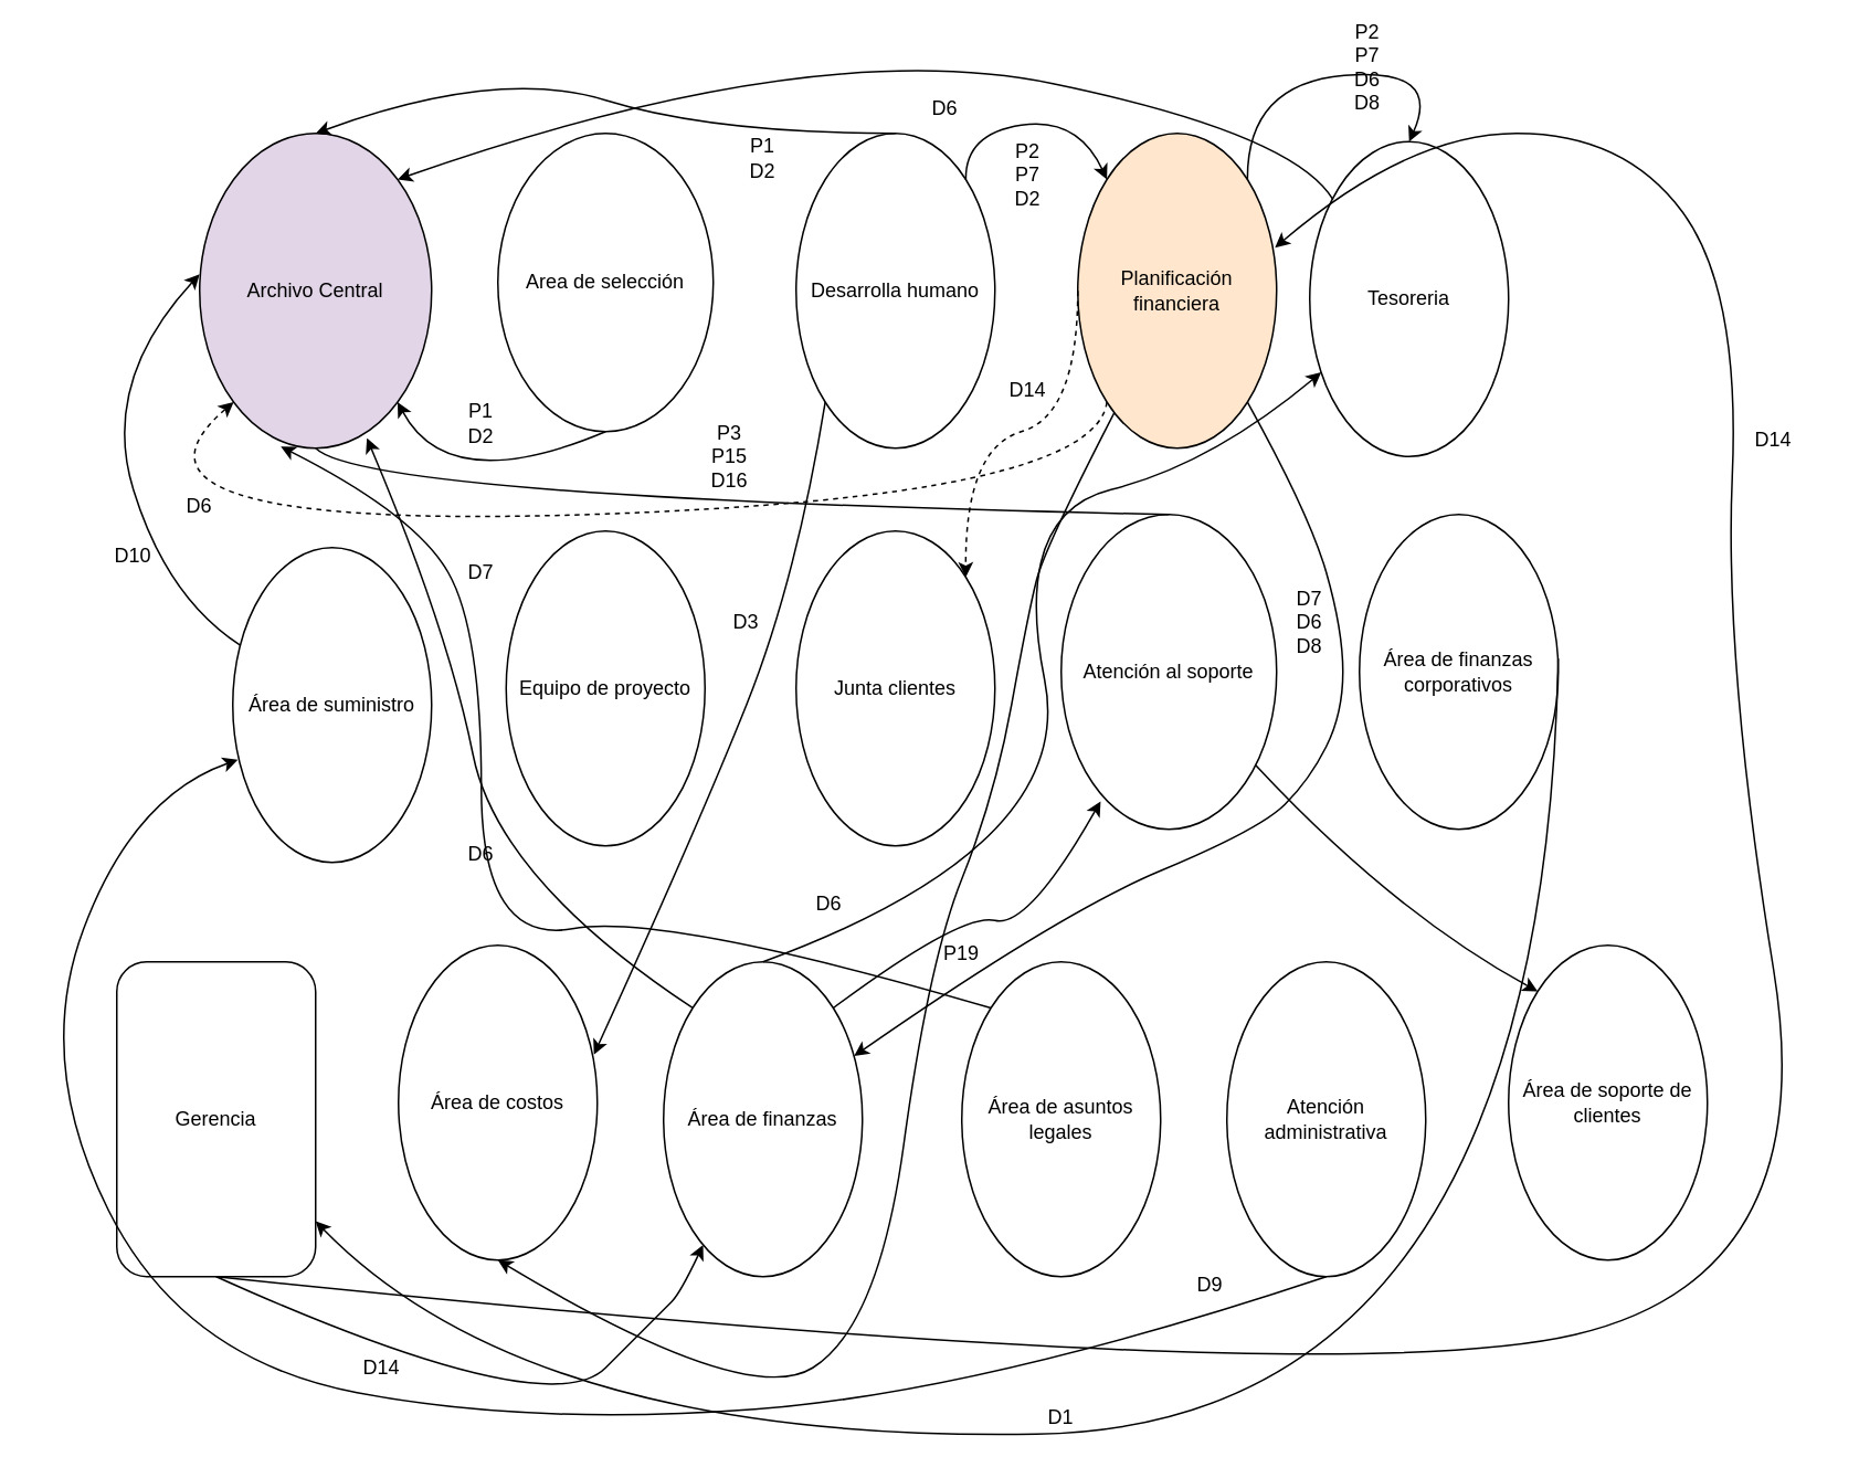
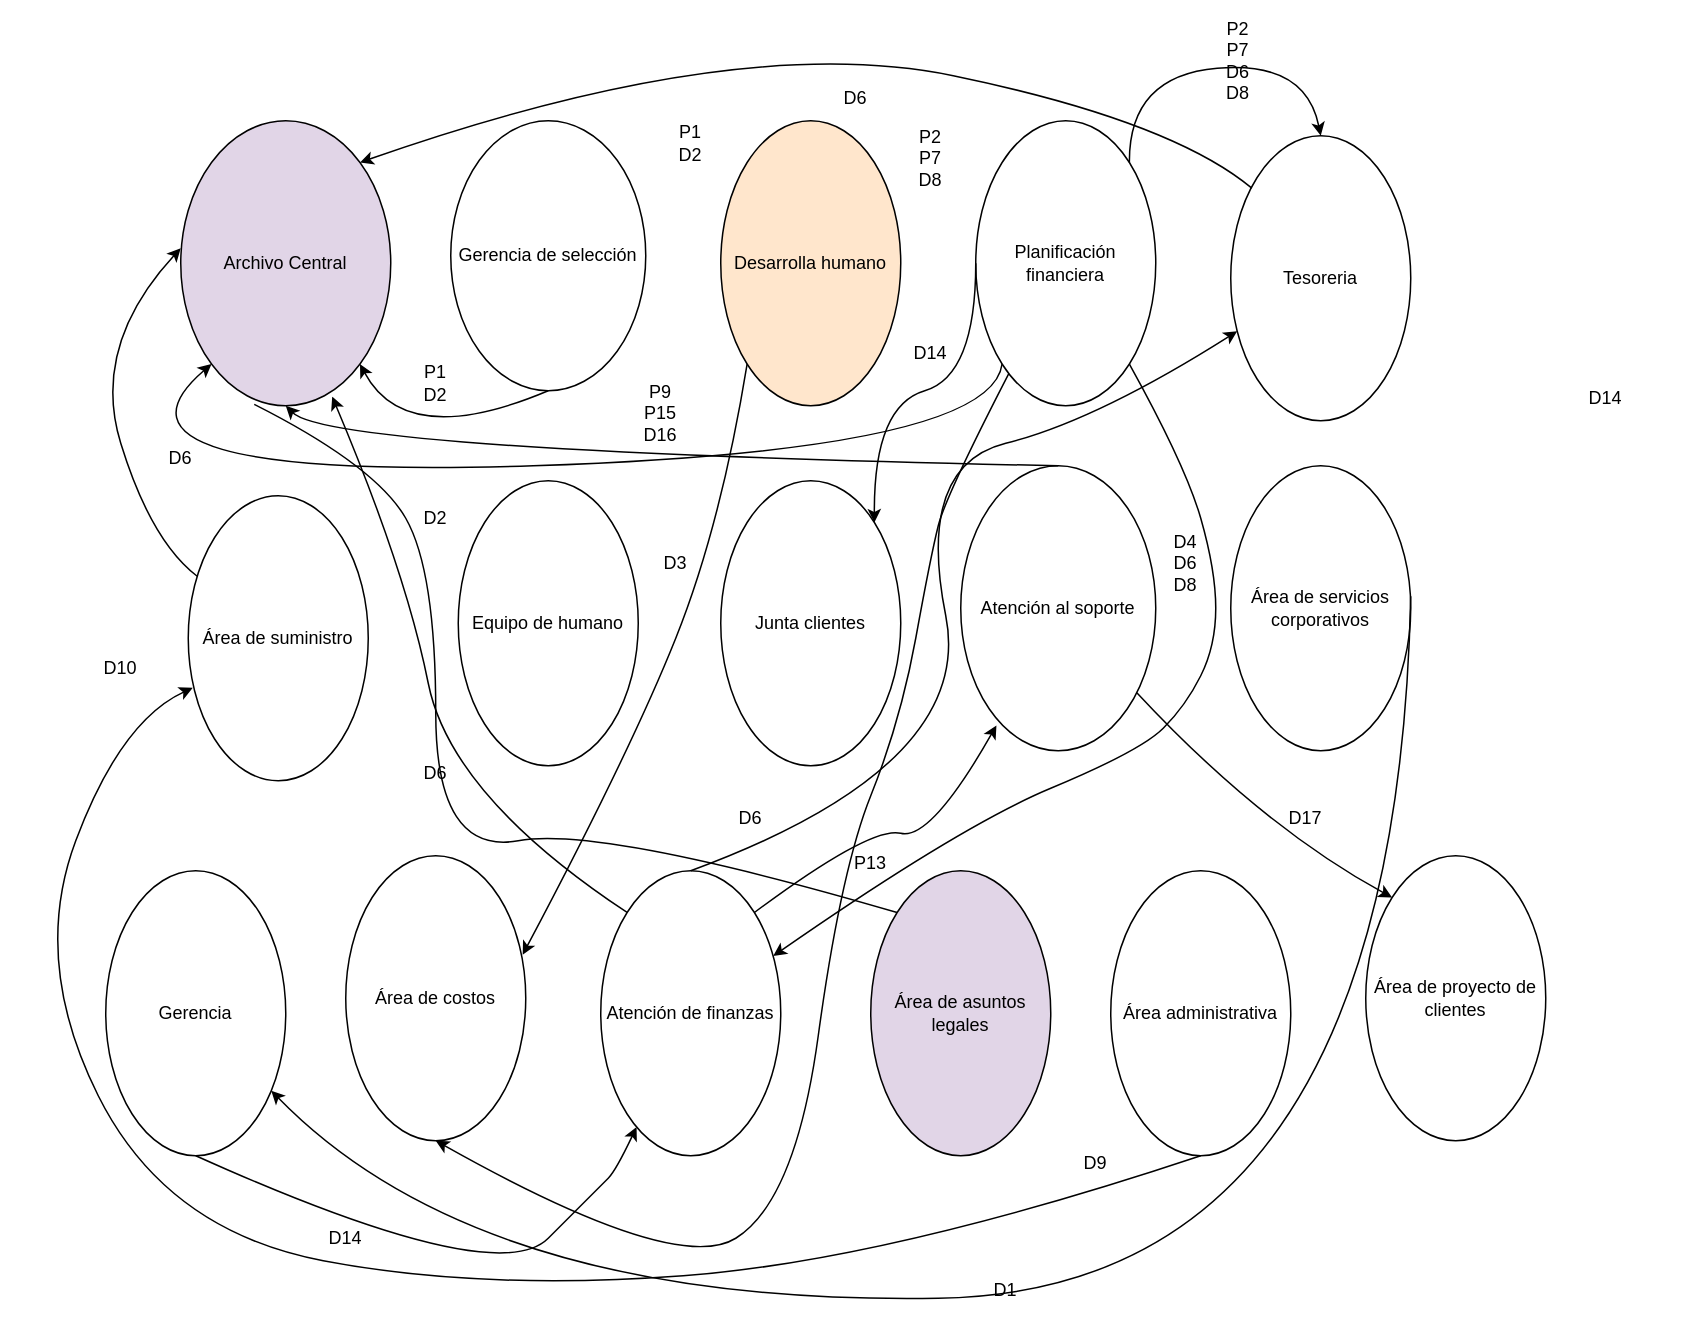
- <mxCell id="19" value="" style="curved=1;endArrow=classic;html=1;rounded=0;entryX=0.5;entryY=0;entryDx=0;entryDy=0;exitX=0.5;exitY=0;exitDx=0;exitDy=0;" edge="1" parent="1" source="7" target="2"><mxGeometry width="50" height="50" relative="1" as="geometry"><mxPoint x="430" y="310" as="sourcePoint" /><mxPoint x="480" y="260" as="targetPoint" /><Array as="points"><mxPoint x="430" y="80" /><mxPoint x="300" y="40" /></Array></mxGeometry></mxCell>
- <mxCell id="20" value="" style="curved=1;endArrow=classic;html=1;rounded=0;exitX=1;exitY=0;exitDx=0;exitDy=0;entryX=0;entryY=0;entryDx=0;entryDy=0;" edge="1" parent="1" source="7" target="8"><mxGeometry width="50" height="50" relative="1" as="geometry"><mxPoint x="700" y="440" as="sourcePoint" /><mxPoint x="750" y="390" as="targetPoint" /><Array as="points"><mxPoint x="582" y="80" /><mxPoint x="650" y="70" /></Array></mxGeometry></mxCell>
- <mxCell id="24" value="P2&lt;br&gt;P7&lt;br&gt;D2" style="text;html=1;strokeColor=none;fillColor=none;align=center;verticalAlign=middle;whiteSpace=wrap;rounded=0;" vertex="1" parent="1"><mxGeometry x="590" y="90" width="60" height="30" as="geometry" /></mxCell>
+ <mxCell id="24" value="P2&lt;br&gt;P7&lt;br&gt;D8" style="text;html=1;strokeColor=none;fillColor=none;align=center;verticalAlign=middle;whiteSpace=wrap;rounded=0;" vertex="1" parent="1"><mxGeometry x="590" y="90" width="60" height="30" as="geometry" /></mxCell>
- <mxCell id="3" value="Area de selección" style="ellipse;whiteSpace=wrap;html=1;" vertex="1" parent="1"><mxGeometry x="300" y="80" width="130" height="180" as="geometry" /></mxCell>
+ <mxCell id="3" value="Gerencia de selección" style="ellipse;whiteSpace=wrap;html=1;" vertex="1" parent="1"><mxGeometry x="300" y="80" width="130" height="180" as="geometry" /></mxCell>
- <mxCell id="7" value="Desarrolla humano" style="ellipse;whiteSpace=wrap;html=1;" vertex="1" parent="1"><mxGeometry x="480" y="80" width="120" height="190" as="geometry" /></mxCell>
+ <mxCell id="7" value="Desarrolla humano" style="ellipse;whiteSpace=wrap;html=1;fillColor=#ffe6cc;" vertex="1" parent="1"><mxGeometry x="480" y="80" width="120" height="190" as="geometry" /></mxCell>
- <mxCell id="8" value="Planificación financiera" style="ellipse;whiteSpace=wrap;html=1;fillColor=#ffe6cc;" vertex="1" parent="1"><mxGeometry x="650" y="80" width="120" height="190" as="geometry" /></mxCell>
+ <mxCell id="8" value="Planificación financiera" style="ellipse;whiteSpace=wrap;html=1;" vertex="1" parent="1"><mxGeometry x="650" y="80" width="120" height="190" as="geometry" /></mxCell>
- <mxCell id="10" value="Tesoreria" style="ellipse;whiteSpace=wrap;html=1;" vertex="1" parent="1"><mxGeometry x="790" y="85" width="120" height="190" as="geometry" /></mxCell>
+ <mxCell id="10" value="Tesoreria" style="ellipse;whiteSpace=wrap;html=1;" vertex="1" parent="1"><mxGeometry x="820" y="90" width="120" height="190" as="geometry" /></mxCell>
- <mxCell id="49" value="" style="curved=1;endArrow=classic;html=1;rounded=0;entryX=1;entryY=0;entryDx=0;entryDy=0;exitX=0;exitY=0.5;exitDx=0;exitDy=0;dashed=1;" edge="1" parent="1" source="8" target="6"><mxGeometry width="50" height="50" relative="1" as="geometry"><mxPoint x="700" y="420" as="sourcePoint" /><mxPoint x="750" y="370" as="targetPoint" /><Array as="points"><mxPoint x="650" y="250" /><mxPoint x="582" y="270" /></Array></mxGeometry></mxCell>
+ <mxCell id="49" value="" style="curved=1;endArrow=classic;html=1;rounded=0;entryX=1;entryY=0;entryDx=0;entryDy=0;exitX=0;exitY=0.5;exitDx=0;exitDy=0;" edge="1" parent="1" source="8" target="6"><mxGeometry width="50" height="50" relative="1" as="geometry"><mxPoint x="700" y="420" as="sourcePoint" /><mxPoint x="750" y="370" as="targetPoint" /><Array as="points"><mxPoint x="650" y="250" /><mxPoint x="582" y="270" /></Array></mxGeometry></mxCell>
- <mxCell id="57" value="" style="curved=1;endArrow=classic;html=1;rounded=0;entryX=0.35;entryY=0.995;entryDx=0;entryDy=0;entryPerimeter=0;exitX=0;exitY=0;exitDx=0;exitDy=0;" edge="1" parent="1" source="14" target="2"><mxGeometry width="50" height="50" relative="1" as="geometry"><mxPoint x="700" y="540" as="sourcePoint" /><mxPoint x="750" y="490" as="targetPoint" /><Array as="points"><mxPoint x="400" y="550" /><mxPoint x="290" y="570" /><mxPoint x="290" y="380" /><mxPoint x="250" y="310" /></Array></mxGeometry></mxCell>
+ <mxCell id="57" value="" style="curved=1;endArrow=none;html=1;rounded=0;entryX=0.35;entryY=0.995;entryDx=0;entryDy=0;entryPerimeter=0;exitX=0;exitY=0;exitDx=0;exitDy=0;" edge="1" parent="1" source="14" target="2"><mxGeometry width="50" height="50" relative="1" as="geometry"><mxPoint x="700" y="540" as="sourcePoint" /><mxPoint x="750" y="490" as="targetPoint" /><Array as="points"><mxPoint x="400" y="550" /><mxPoint x="290" y="570" /><mxPoint x="290" y="380" /><mxPoint x="250" y="310" /></Array></mxGeometry></mxCell>
- <mxCell id="27" value="P3&lt;br&gt;P15&lt;br&gt;D16" style="text;html=1;strokeColor=none;fillColor=none;align=center;verticalAlign=middle;whiteSpace=wrap;rounded=0;" vertex="1" parent="1"><mxGeometry x="410" y="260" width="60" height="30" as="geometry" /></mxCell>
+ <mxCell id="27" value="P9&lt;br&gt;P15&lt;br&gt;D16" style="text;html=1;strokeColor=none;fillColor=none;align=center;verticalAlign=middle;whiteSpace=wrap;rounded=0;" vertex="1" parent="1"><mxGeometry x="410" y="260" width="60" height="30" as="geometry" /></mxCell>
- <mxCell id="26" value="" style="curved=1;endArrow=none;html=1;rounded=0;entryX=0.5;entryY=1;entryDx=0;entryDy=0;exitX=0.5;exitY=0;exitDx=0;exitDy=0;" edge="1" parent="1" source="9" target="2"><mxGeometry width="50" height="50" relative="1" as="geometry"><mxPoint x="700" y="430" as="sourcePoint" /><mxPoint x="750" y="380" as="targetPoint" /><Array as="points"><mxPoint x="220" y="300" /></Array></mxGeometry></mxCell>
+ <mxCell id="26" value="" style="curved=1;endArrow=classic;html=1;rounded=0;entryX=0.5;entryY=1;entryDx=0;entryDy=0;exitX=0.5;exitY=0;exitDx=0;exitDy=0;" edge="1" parent="1" source="9" target="2"><mxGeometry width="50" height="50" relative="1" as="geometry"><mxPoint x="700" y="430" as="sourcePoint" /><mxPoint x="750" y="380" as="targetPoint" /><Array as="points"><mxPoint x="220" y="300" /></Array></mxGeometry></mxCell>
- <mxCell id="36" value="" style="curved=1;endArrow=classic;html=1;rounded=0;exitX=0;exitY=1;exitDx=0;exitDy=0;entryX=0;entryY=1;entryDx=0;entryDy=0;dashed=1;" edge="1" parent="1" source="8" target="2"><mxGeometry width="50" height="50" relative="1" as="geometry"><mxPoint x="700" y="480" as="sourcePoint" /><mxPoint x="750" y="430" as="targetPoint" /><Array as="points"><mxPoint x="660" y="300" /><mxPoint x="50" y="320" /></Array></mxGeometry></mxCell>
+ <mxCell id="36" value="" style="curved=1;endArrow=classic;html=1;rounded=0;exitX=0;exitY=1;exitDx=0;exitDy=0;entryX=0;entryY=1;entryDx=0;entryDy=0;" edge="1" parent="1" source="8" target="2"><mxGeometry width="50" height="50" relative="1" as="geometry"><mxPoint x="700" y="480" as="sourcePoint" /><mxPoint x="750" y="430" as="targetPoint" /><Array as="points"><mxPoint x="660" y="300" /><mxPoint x="50" y="320" /></Array></mxGeometry></mxCell>
- <mxCell id="48" value="D10" style="text;html=1;strokeColor=none;fillColor=none;align=center;verticalAlign=middle;whiteSpace=wrap;rounded=0;" vertex="1" parent="1"><mxGeometry x="50" y="320" width="60" height="30" as="geometry" /></mxCell>
+ <mxCell id="48" value="D10" style="text;html=1;strokeColor=none;fillColor=none;align=center;verticalAlign=middle;whiteSpace=wrap;rounded=0;" vertex="1" parent="1"><mxGeometry x="50" y="430" width="60" height="30" as="geometry" /></mxCell>
- <mxCell id="58" value="D7" style="text;html=1;strokeColor=none;fillColor=none;align=center;verticalAlign=middle;whiteSpace=wrap;rounded=0;" vertex="1" parent="1"><mxGeometry x="260" y="330" width="60" height="30" as="geometry" /></mxCell>
+ <mxCell id="58" value="D2" style="text;html=1;strokeColor=none;fillColor=none;align=center;verticalAlign=middle;whiteSpace=wrap;rounded=0;" vertex="1" parent="1"><mxGeometry x="260" y="330" width="60" height="30" as="geometry" /></mxCell>
- <mxCell id="35" value="D7&lt;br&gt;D6&lt;br&gt;D8" style="text;html=1;strokeColor=none;fillColor=none;align=center;verticalAlign=middle;whiteSpace=wrap;rounded=0;" vertex="1" parent="1"><mxGeometry x="760" y="360" width="60" height="30" as="geometry" /></mxCell>
+ <mxCell id="35" value="D4&lt;br&gt;D6&lt;br&gt;D8" style="text;html=1;strokeColor=none;fillColor=none;align=center;verticalAlign=middle;whiteSpace=wrap;rounded=0;" vertex="1" parent="1"><mxGeometry x="760" y="360" width="60" height="30" as="geometry" /></mxCell>
- <mxCell id="11" value="Área de finanzas corporativos" style="ellipse;whiteSpace=wrap;html=1;" vertex="1" parent="1"><mxGeometry x="820" y="310" width="120" height="190" as="geometry" /></mxCell>
+ <mxCell id="11" value="Área de servicios corporativos" style="ellipse;whiteSpace=wrap;html=1;" vertex="1" parent="1"><mxGeometry x="820" y="310" width="120" height="190" as="geometry" /></mxCell>
- <mxCell id="5" value="Equipo de proyecto" style="ellipse;whiteSpace=wrap;html=1;" vertex="1" parent="1"><mxGeometry x="305" y="320" width="120" height="190" as="geometry" /></mxCell>
+ <mxCell id="5" value="Equipo de humano" style="ellipse;whiteSpace=wrap;html=1;" vertex="1" parent="1"><mxGeometry x="305" y="320" width="120" height="190" as="geometry" /></mxCell>
- <mxCell id="4" value="Área de suministro" style="ellipse;whiteSpace=wrap;html=1;" vertex="1" parent="1"><mxGeometry x="140" y="330" width="120" height="190" as="geometry" /></mxCell>
+ <mxCell id="4" value="Área de suministro" style="ellipse;whiteSpace=wrap;html=1;" vertex="1" parent="1"><mxGeometry x="125" y="330" width="120" height="190" as="geometry" /></mxCell>
- <mxCell id="53" value="" style="curved=1;endArrow=classic;html=1;rounded=0;entryX=0.992;entryY=0.363;entryDx=0;entryDy=0;entryPerimeter=0;exitX=0.5;exitY=1;exitDx=0;exitDy=0;" edge="1" parent="1" source="17" target="8"><mxGeometry width="50" height="50" relative="1" as="geometry"><mxPoint x="700" y="520" as="sourcePoint" /><mxPoint x="750" y="470" as="targetPoint" /><Array as="points"><mxPoint x="800" y="840" /><mxPoint x="1100" y="770" /><mxPoint x="1040" y="400" /><mxPoint x="1050" y="175" /><mxPoint x="980" y="80" /><mxPoint x="850" y="80" /></Array></mxGeometry></mxCell>
+ <mxCell id="56" value="D17" style="text;html=1;strokeColor=none;fillColor=none;align=center;verticalAlign=middle;whiteSpace=wrap;rounded=0;" vertex="1" parent="1"><mxGeometry x="840" y="530" width="60" height="30" as="geometry" /></mxCell>
- <mxCell id="29" value="P19&lt;br&gt;" style="text;html=1;strokeColor=none;fillColor=none;align=center;verticalAlign=middle;whiteSpace=wrap;rounded=0;" vertex="1" parent="1"><mxGeometry x="550" y="560" width="60" height="30" as="geometry" /></mxCell>
+ <mxCell id="29" value="P13&lt;br&gt;" style="text;html=1;strokeColor=none;fillColor=none;align=center;verticalAlign=middle;whiteSpace=wrap;rounded=0;" vertex="1" parent="1"><mxGeometry x="550" y="560" width="60" height="30" as="geometry" /></mxCell>
- <mxCell id="12" value="Área de costos" style="ellipse;whiteSpace=wrap;html=1;" vertex="1" parent="1"><mxGeometry x="240" y="570" width="120" height="190" as="geometry" /></mxCell>
+ <mxCell id="12" value="Área de costos" style="ellipse;whiteSpace=wrap;html=1;" vertex="1" parent="1"><mxGeometry x="230" y="570" width="120" height="190" as="geometry" /></mxCell>
- <mxCell id="16" value="Área de soporte de clientes" style="ellipse;whiteSpace=wrap;html=1;" vertex="1" parent="1"><mxGeometry x="910" y="570" width="120" height="190" as="geometry" /></mxCell>
+ <mxCell id="16" value="Área de proyecto de clientes" style="ellipse;whiteSpace=wrap;html=1;" vertex="1" parent="1"><mxGeometry x="910" y="570" width="120" height="190" as="geometry" /></mxCell>
- <mxCell id="17" value="Gerencia" style="whiteSpace=wrap;html=1;rounded=1;" vertex="1" parent="1"><mxGeometry x="70" y="580" width="120" height="190" as="geometry" /></mxCell>
+ <mxCell id="17" value="Gerencia" style="ellipse;whiteSpace=wrap;html=1;" vertex="1" parent="1"><mxGeometry x="70" y="580" width="120" height="190" as="geometry" /></mxCell>
- <mxCell id="13" value="Área de finanzas" style="ellipse;whiteSpace=wrap;html=1;" vertex="1" parent="1"><mxGeometry x="400" y="580" width="120" height="190" as="geometry" /></mxCell>
+ <mxCell id="13" value="Atención de finanzas" style="ellipse;whiteSpace=wrap;html=1;" vertex="1" parent="1"><mxGeometry x="400" y="580" width="120" height="190" as="geometry" /></mxCell>
- <mxCell id="14" value="Área de asuntos legales" style="ellipse;whiteSpace=wrap;html=1;" vertex="1" parent="1"><mxGeometry x="580" y="580" width="120" height="190" as="geometry" /></mxCell>
+ <mxCell id="14" value="Área de asuntos legales" style="ellipse;whiteSpace=wrap;html=1;fillColor=#e1d5e7;" vertex="1" parent="1"><mxGeometry x="580" y="580" width="120" height="190" as="geometry" /></mxCell>
- <mxCell id="15" value="Atención administrativa" style="ellipse;whiteSpace=wrap;html=1;" vertex="1" parent="1"><mxGeometry x="740" y="580" width="120" height="190" as="geometry" /></mxCell>
+ <mxCell id="15" value="Área administrativa" style="ellipse;whiteSpace=wrap;html=1;" vertex="1" parent="1"><mxGeometry x="740" y="580" width="120" height="190" as="geometry" /></mxCell>
- <mxCell id="31" value="D1" style="text;html=1;strokeColor=none;fillColor=none;align=center;verticalAlign=middle;whiteSpace=wrap;rounded=0;" vertex="1" parent="1"><mxGeometry x="610" y="840" width="60" height="30" as="geometry" /></mxCell>
+ <mxCell id="31" value="D1" style="text;html=1;strokeColor=none;fillColor=none;align=center;verticalAlign=middle;whiteSpace=wrap;rounded=0;" vertex="1" parent="1"><mxGeometry x="640" y="845" width="60" height="30" as="geometry" /></mxCell>
